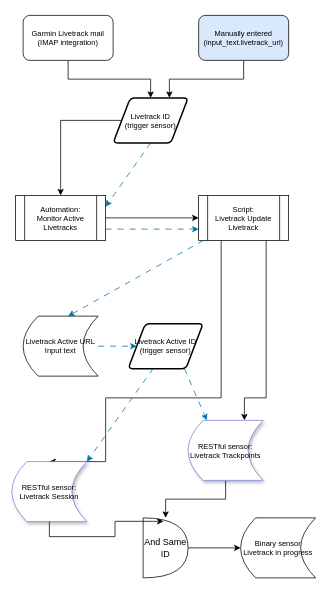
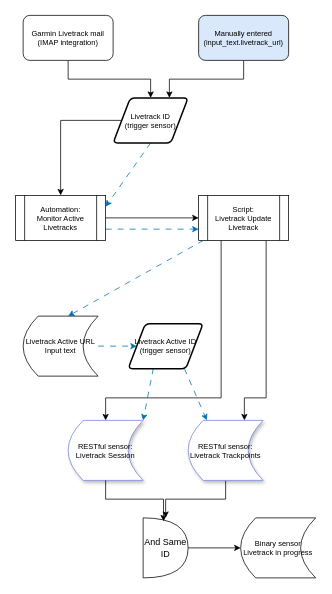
- <mxCell id="16" value="RESTful&amp;nbsp;sensor:&lt;br&gt;Livetrack Session" style="shape=dataStorage;whiteSpace=wrap;html=1;fixedSize=1;fontSize=10;shadow=1;strokeColor=#7581db;" parent="1" vertex="1"><mxGeometry x="15" y="615" width="100" height="80" as="geometry" /></mxCell>
+ <mxCell id="16" value="RESTful&amp;nbsp;sensor:&lt;br&gt;Livetrack Session" style="shape=dataStorage;whiteSpace=wrap;html=1;fixedSize=1;fontSize=10;shadow=1;strokeColor=#7581db;" parent="1" vertex="1"><mxGeometry x="90" y="560" width="100" height="80" as="geometry" /></mxCell>
